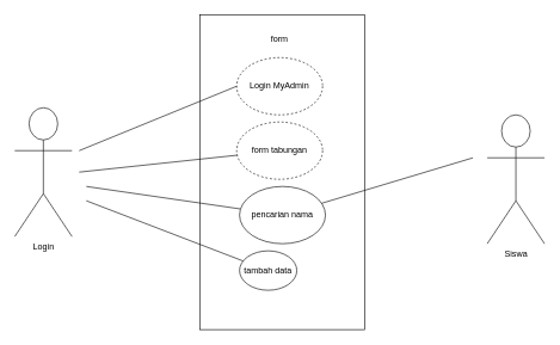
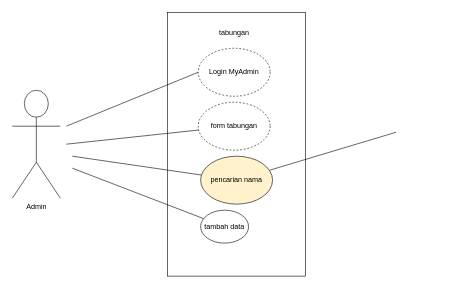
- <mxCell id="3" value="form" style="text;html=1;align=center;verticalAlign=middle;whiteSpace=wrap;rounded=0;" vertex="1" parent="1"><mxGeometry x="360" y="40" width="60" height="30" as="geometry" /></mxCell>
+ <mxCell id="3" value="tabungan" style="text;html=1;align=center;verticalAlign=middle;whiteSpace=wrap;rounded=0;" vertex="1" parent="1"><mxGeometry x="360" y="40" width="60" height="30" as="geometry" /></mxCell>
- <mxCell id="9" value="Siswa" style="shape=umlActor;verticalLabelPosition=bottom;verticalAlign=top;html=1;outlineConnect=0;" vertex="1" parent="1"><mxGeometry x="680" y="160" width="80" height="180" as="geometry" /></mxCell>
- <mxCell id="7" value="pencarian nama" style="ellipse;whiteSpace=wrap;html=1;" vertex="1" parent="1"><mxGeometry x="334" y="260" width="120" height="80" as="geometry" /></mxCell>
+ <mxCell id="7" value="pencarian nama" style="ellipse;whiteSpace=wrap;html=1;fillColor=#fff2cc;" vertex="1" parent="1"><mxGeometry x="334" y="260" width="120" height="80" as="geometry" /></mxCell>
- <mxCell id="10" value="Login" style="shape=umlActor;verticalLabelPosition=bottom;verticalAlign=top;html=1;outlineConnect=0;" vertex="1" parent="1"><mxGeometry x="20" y="150" width="80" height="180" as="geometry" /></mxCell>
+ <mxCell id="10" value="Admin" style="shape=umlActor;verticalLabelPosition=bottom;verticalAlign=top;html=1;outlineConnect=0;" vertex="1" parent="1"><mxGeometry x="20" y="150" width="80" height="180" as="geometry" /></mxCell>
